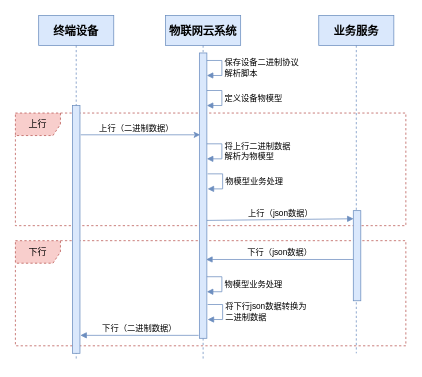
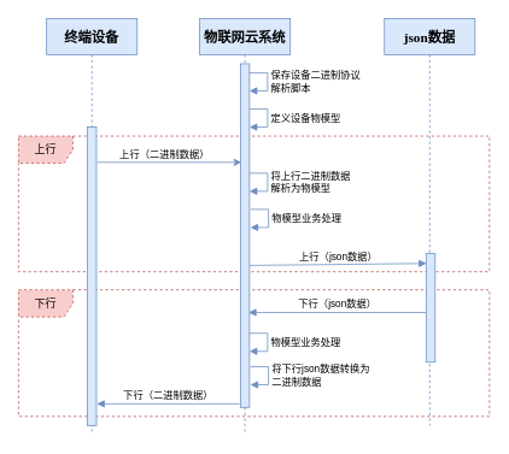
- <mxCell id="8" value="业务服务" style="shape=umlLifeline;perimeter=lifelinePerimeter;whiteSpace=wrap;html=1;container=1;collapsible=0;recursiveResize=0;outlineConnect=0;shadow=0;comic=0;labelBackgroundColor=none;strokeWidth=1;fontFamily=Verdana;fontSize=15;align=center;fillColor=#dae8fc;strokeColor=#6c8ebf;fontStyle=1" parent="1" vertex="1"><mxGeometry x="424" y="20" width="100" height="450" as="geometry" /></mxCell>
+ <mxCell id="8" value="json数据" style="shape=umlLifeline;perimeter=lifelinePerimeter;whiteSpace=wrap;html=1;container=1;collapsible=0;recursiveResize=0;outlineConnect=0;shadow=0;comic=0;labelBackgroundColor=none;strokeWidth=1;fontFamily=Verdana;fontSize=15;align=center;fillColor=#dae8fc;strokeColor=#6c8ebf;fontStyle=1" parent="1" vertex="1"><mxGeometry x="424" y="20" width="100" height="450" as="geometry" /></mxCell>
